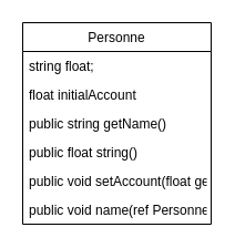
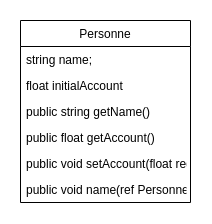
- <mxCell id="3" value="string float;" style="text;strokeColor=none;fillColor=none;align=left;verticalAlign=top;spacingLeft=4;spacingRight=4;overflow=hidden;rotatable=0;points=[[0,0.5],[1,0.5]];portConstraint=eastwest;" vertex="1" parent="2"><mxGeometry y="26" width="170" height="26" as="geometry" /></mxCell>
+ <mxCell id="3" value="string name;" style="text;strokeColor=none;fillColor=none;align=left;verticalAlign=top;spacingLeft=4;spacingRight=4;overflow=hidden;rotatable=0;points=[[0,0.5],[1,0.5]];portConstraint=eastwest;" vertex="1" parent="2"><mxGeometry y="26" width="170" height="26" as="geometry" /></mxCell>
- <mxCell id="6" value="public float string()" style="text;strokeColor=none;fillColor=none;align=left;verticalAlign=top;spacingLeft=4;spacingRight=4;overflow=hidden;rotatable=0;points=[[0,0.5],[1,0.5]];portConstraint=eastwest;" vertex="1" parent="2"><mxGeometry y="104" width="170" height="26" as="geometry" /></mxCell>
+ <mxCell id="6" value="public float getAccount()" style="text;strokeColor=none;fillColor=none;align=left;verticalAlign=top;spacingLeft=4;spacingRight=4;overflow=hidden;rotatable=0;points=[[0,0.5],[1,0.5]];portConstraint=eastwest;" vertex="1" parent="2"><mxGeometry y="104" width="170" height="26" as="geometry" /></mxCell>
- <mxCell id="7" value=" public void setAccount(float getName)" style="text;strokeColor=none;fillColor=none;align=left;verticalAlign=top;spacingLeft=4;spacingRight=4;overflow=hidden;rotatable=0;points=[[0,0.5],[1,0.5]];portConstraint=eastwest;" vertex="1" parent="2"><mxGeometry y="130" width="170" height="26" as="geometry" /></mxCell>
+ <mxCell id="7" value=" public void setAccount(float receive)" style="text;strokeColor=none;fillColor=none;align=left;verticalAlign=top;spacingLeft=4;spacingRight=4;overflow=hidden;rotatable=0;points=[[0,0.5],[1,0.5]];portConstraint=eastwest;" vertex="1" parent="2"><mxGeometry y="130" width="170" height="26" as="geometry" /></mxCell>
